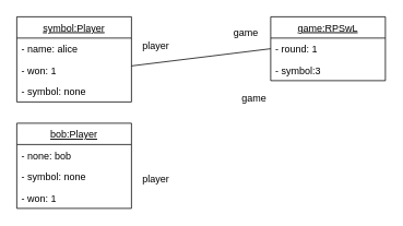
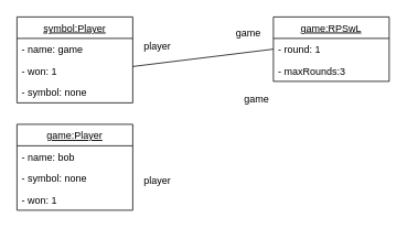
- <mxCell id="7" value="- name: alice" style="text;strokeColor=none;fillColor=none;align=left;verticalAlign=top;spacingLeft=4;spacingRight=4;overflow=hidden;rotatable=0;points=[[0,0.5],[1,0.5]];portConstraint=eastwest;" vertex="1" parent="6"><mxGeometry y="26" width="140" height="26" as="geometry" /></mxCell>
+ <mxCell id="7" value="- name: game" style="text;strokeColor=none;fillColor=none;align=left;verticalAlign=top;spacingLeft=4;spacingRight=4;overflow=hidden;rotatable=0;points=[[0,0.5],[1,0.5]];portConstraint=eastwest;" vertex="1" parent="6"><mxGeometry y="26" width="140" height="26" as="geometry" /></mxCell>
- <mxCell id="12" value="- symbol:3" style="text;strokeColor=none;fillColor=none;align=left;verticalAlign=top;spacingLeft=4;spacingRight=4;overflow=hidden;rotatable=0;points=[[0,0.5],[1,0.5]];portConstraint=eastwest;" vertex="1" parent="10"><mxGeometry y="52" width="140" height="26" as="geometry" /></mxCell>
+ <mxCell id="12" value="- maxRounds:3" style="text;strokeColor=none;fillColor=none;align=left;verticalAlign=top;spacingLeft=4;spacingRight=4;overflow=hidden;rotatable=0;points=[[0,0.5],[1,0.5]];portConstraint=eastwest;" vertex="1" parent="10"><mxGeometry y="52" width="140" height="26" as="geometry" /></mxCell>
- <mxCell id="2" value="bob:Player" style="swimlane;fontStyle=4;childLayout=stackLayout;horizontal=1;startSize=26;fillColor=none;horizontalStack=0;resizeParent=1;resizeParentMax=0;resizeLast=0;collapsible=1;marginBottom=0;" vertex="1" parent="1"><mxGeometry x="20" y="150" width="140" height="104" as="geometry" /></mxCell>
+ <mxCell id="2" value="game:Player" style="swimlane;fontStyle=4;childLayout=stackLayout;horizontal=1;startSize=26;fillColor=none;horizontalStack=0;resizeParent=1;resizeParentMax=0;resizeLast=0;collapsible=1;marginBottom=0;" vertex="1" parent="1"><mxGeometry x="20" y="150" width="140" height="104" as="geometry" /></mxCell>
- <mxCell id="3" value="- none: bob" style="text;strokeColor=none;fillColor=none;align=left;verticalAlign=top;spacingLeft=4;spacingRight=4;overflow=hidden;rotatable=0;points=[[0,0.5],[1,0.5]];portConstraint=eastwest;" vertex="1" parent="2"><mxGeometry y="26" width="140" height="26" as="geometry" /></mxCell>
+ <mxCell id="3" value="- name: bob" style="text;strokeColor=none;fillColor=none;align=left;verticalAlign=top;spacingLeft=4;spacingRight=4;overflow=hidden;rotatable=0;points=[[0,0.5],[1,0.5]];portConstraint=eastwest;" vertex="1" parent="2"><mxGeometry y="26" width="140" height="26" as="geometry" /></mxCell>
